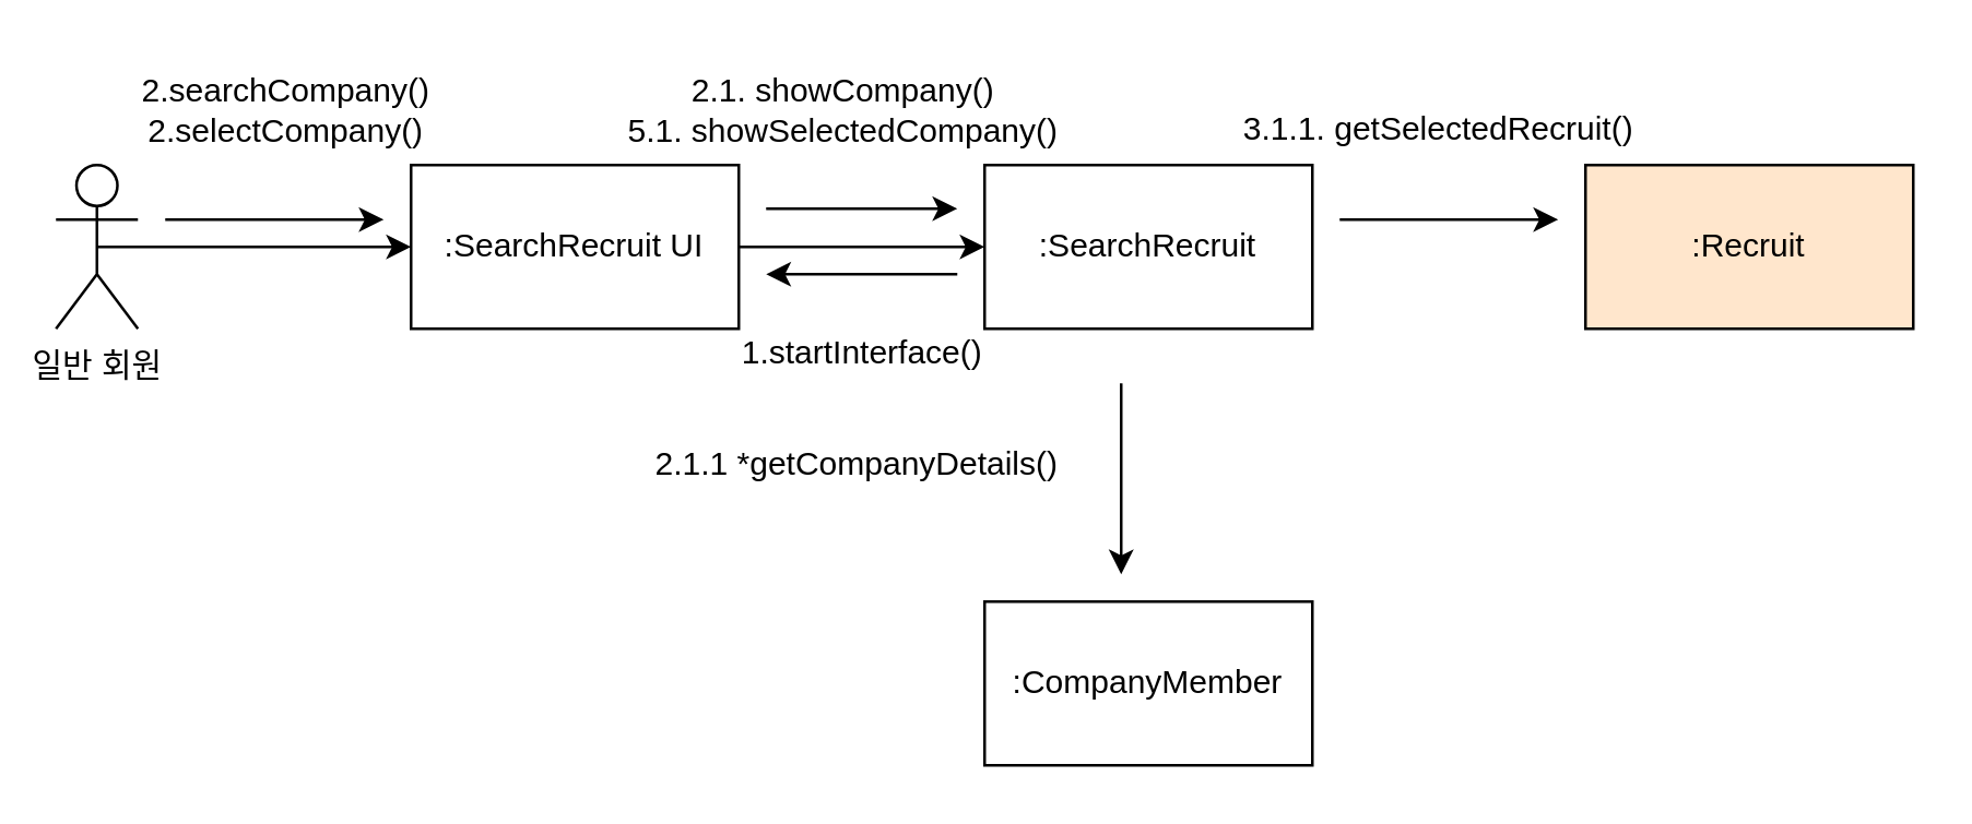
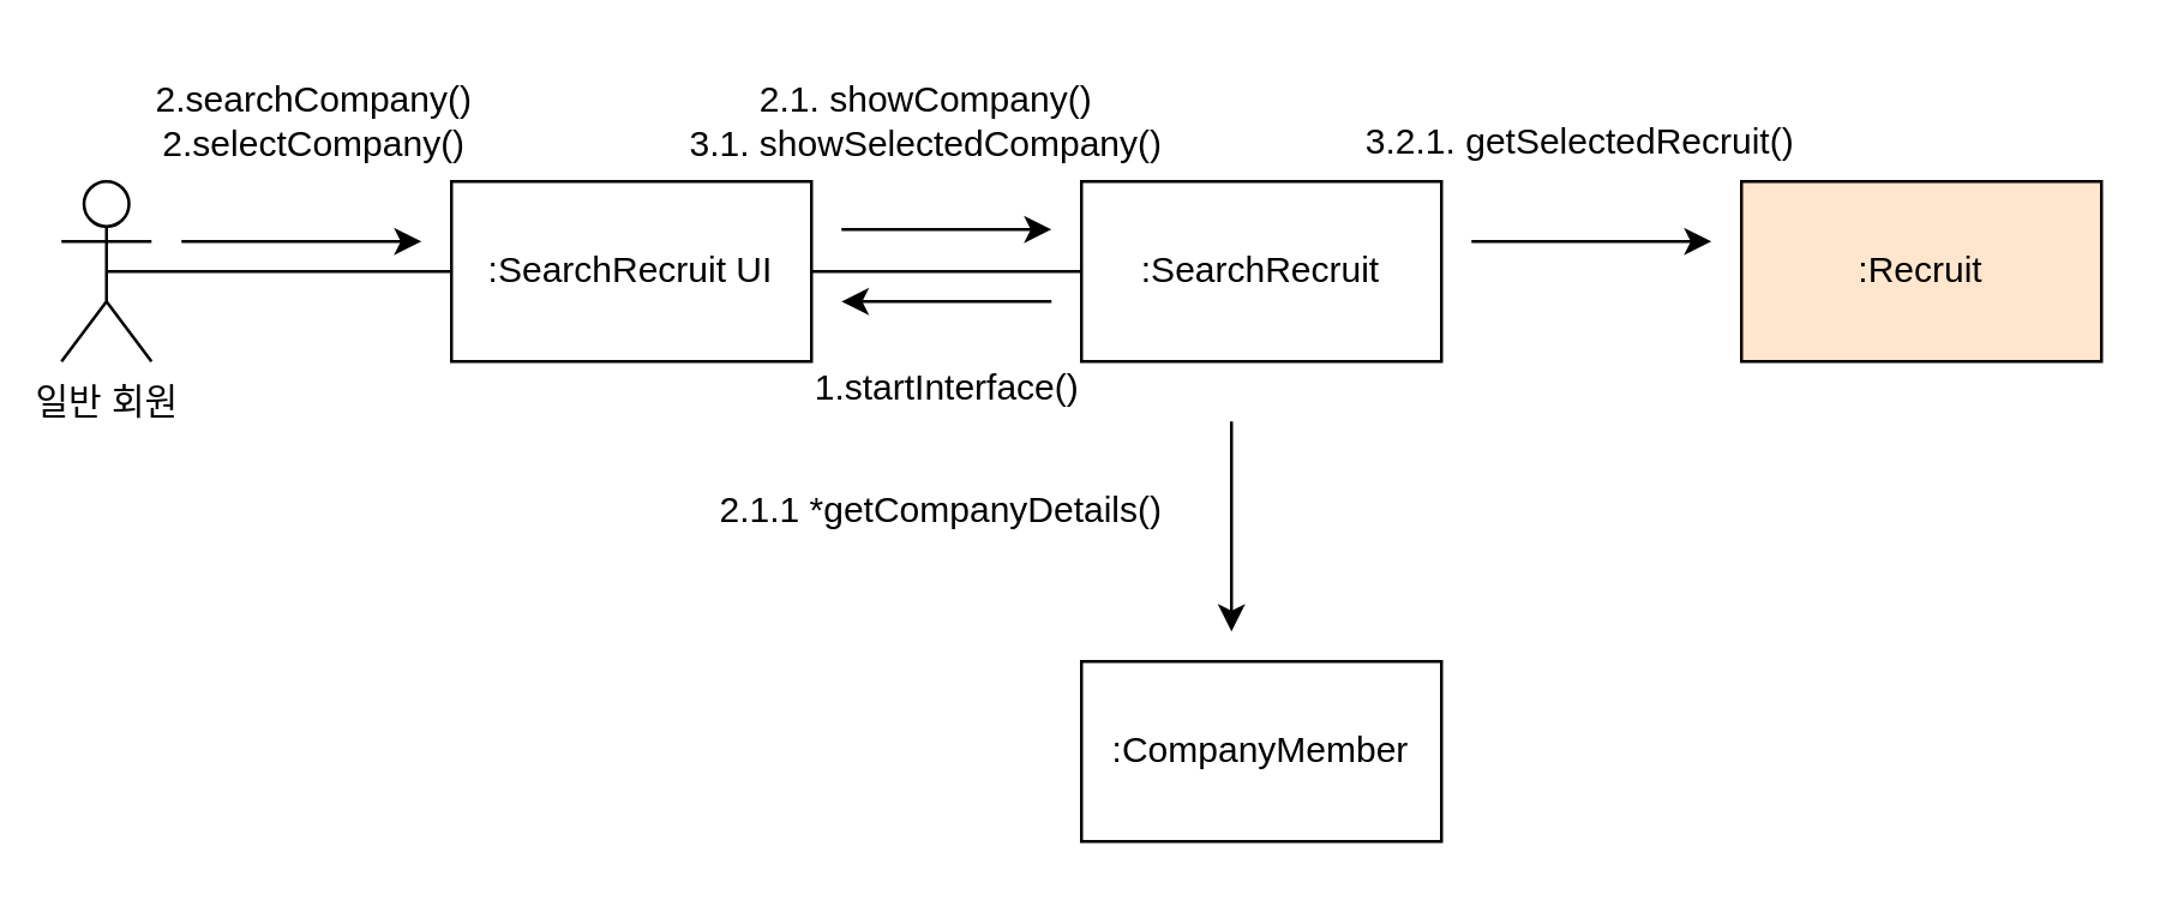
- <mxCell id="16" value="2.1. showCompany()&lt;br&gt;5.1. showSelectedCompany()" style="text;html=1;align=center;verticalAlign=middle;resizable=0;points=[];autosize=1;strokeColor=none;fillColor=none;" parent="1" vertex="1"><mxGeometry x="220" y="20" width="175" height="40" as="geometry" /></mxCell>
+ <mxCell id="16" value="2.1. showCompany()&lt;br&gt;3.1. showSelectedCompany()" style="text;html=1;align=center;verticalAlign=middle;resizable=0;points=[];autosize=1;strokeColor=none;fillColor=none;" parent="1" vertex="1"><mxGeometry x="220" y="20" width="175" height="40" as="geometry" /></mxCell>
- <mxCell id="18" value="3.1.1. getSelectedRecruit()" style="text;html=1;align=center;verticalAlign=middle;resizable=0;points=[];autosize=1;strokeColor=none;fillColor=none;" parent="1" vertex="1"><mxGeometry x="445" y="34" width="161" height="26" as="geometry" /></mxCell>
+ <mxCell id="18" value="3.2.1. getSelectedRecruit()" style="text;html=1;align=center;verticalAlign=middle;resizable=0;points=[];autosize=1;strokeColor=none;fillColor=none;" parent="1" vertex="1"><mxGeometry x="445" y="34" width="161" height="26" as="geometry" /></mxCell>
- <mxCell id="7" value="" style="endArrow=classic;html=1;rounded=0;exitX=0.5;exitY=0.5;exitDx=0;exitDy=0;exitPerimeter=0;entryX=0;entryY=0.5;entryDx=0;entryDy=0;" parent="1" source="2" target="5" edge="1"><mxGeometry width="50" height="50" relative="1" as="geometry"><mxPoint x="130" y="240" as="sourcePoint" /><mxPoint x="180" y="190" as="targetPoint" /></mxGeometry></mxCell>
+ <mxCell id="7" value="" style="endArrow=none;html=1;rounded=0;exitX=0.5;exitY=0.5;exitDx=0;exitDy=0;exitPerimeter=0;entryX=0;entryY=0.5;entryDx=0;entryDy=0;" parent="1" source="2" target="5" edge="1"><mxGeometry width="50" height="50" relative="1" as="geometry"><mxPoint x="130" y="240" as="sourcePoint" /><mxPoint x="180" y="190" as="targetPoint" /></mxGeometry></mxCell>
- <mxCell id="8" value="" style="endArrow=classic;html=1;rounded=0;entryX=0;entryY=0.5;entryDx=0;entryDy=0;exitX=1;exitY=0.5;exitDx=0;exitDy=0;" parent="1" source="5" target="4" edge="1"><mxGeometry width="50" height="50" relative="1" as="geometry"><mxPoint x="140" y="250" as="sourcePoint" /><mxPoint x="190" y="200" as="targetPoint" /></mxGeometry></mxCell>
+ <mxCell id="8" value="" style="endArrow=none;html=1;rounded=0;entryX=0;entryY=0.5;entryDx=0;entryDy=0;exitX=1;exitY=0.5;exitDx=0;exitDy=0;" parent="1" source="5" target="4" edge="1"><mxGeometry width="50" height="50" relative="1" as="geometry"><mxPoint x="140" y="250" as="sourcePoint" /><mxPoint x="190" y="200" as="targetPoint" /></mxGeometry></mxCell>
